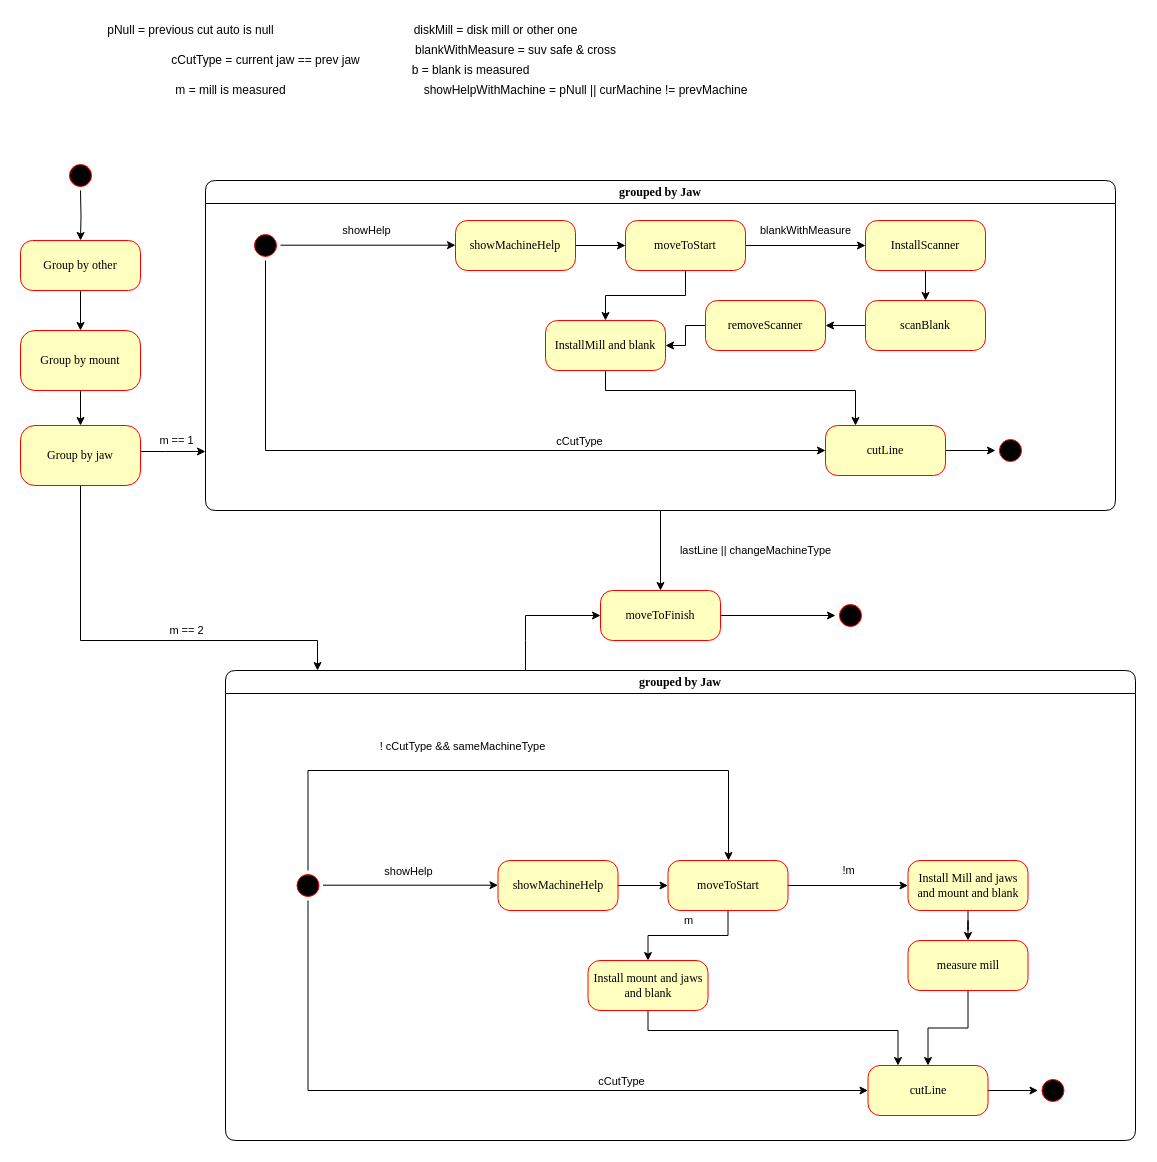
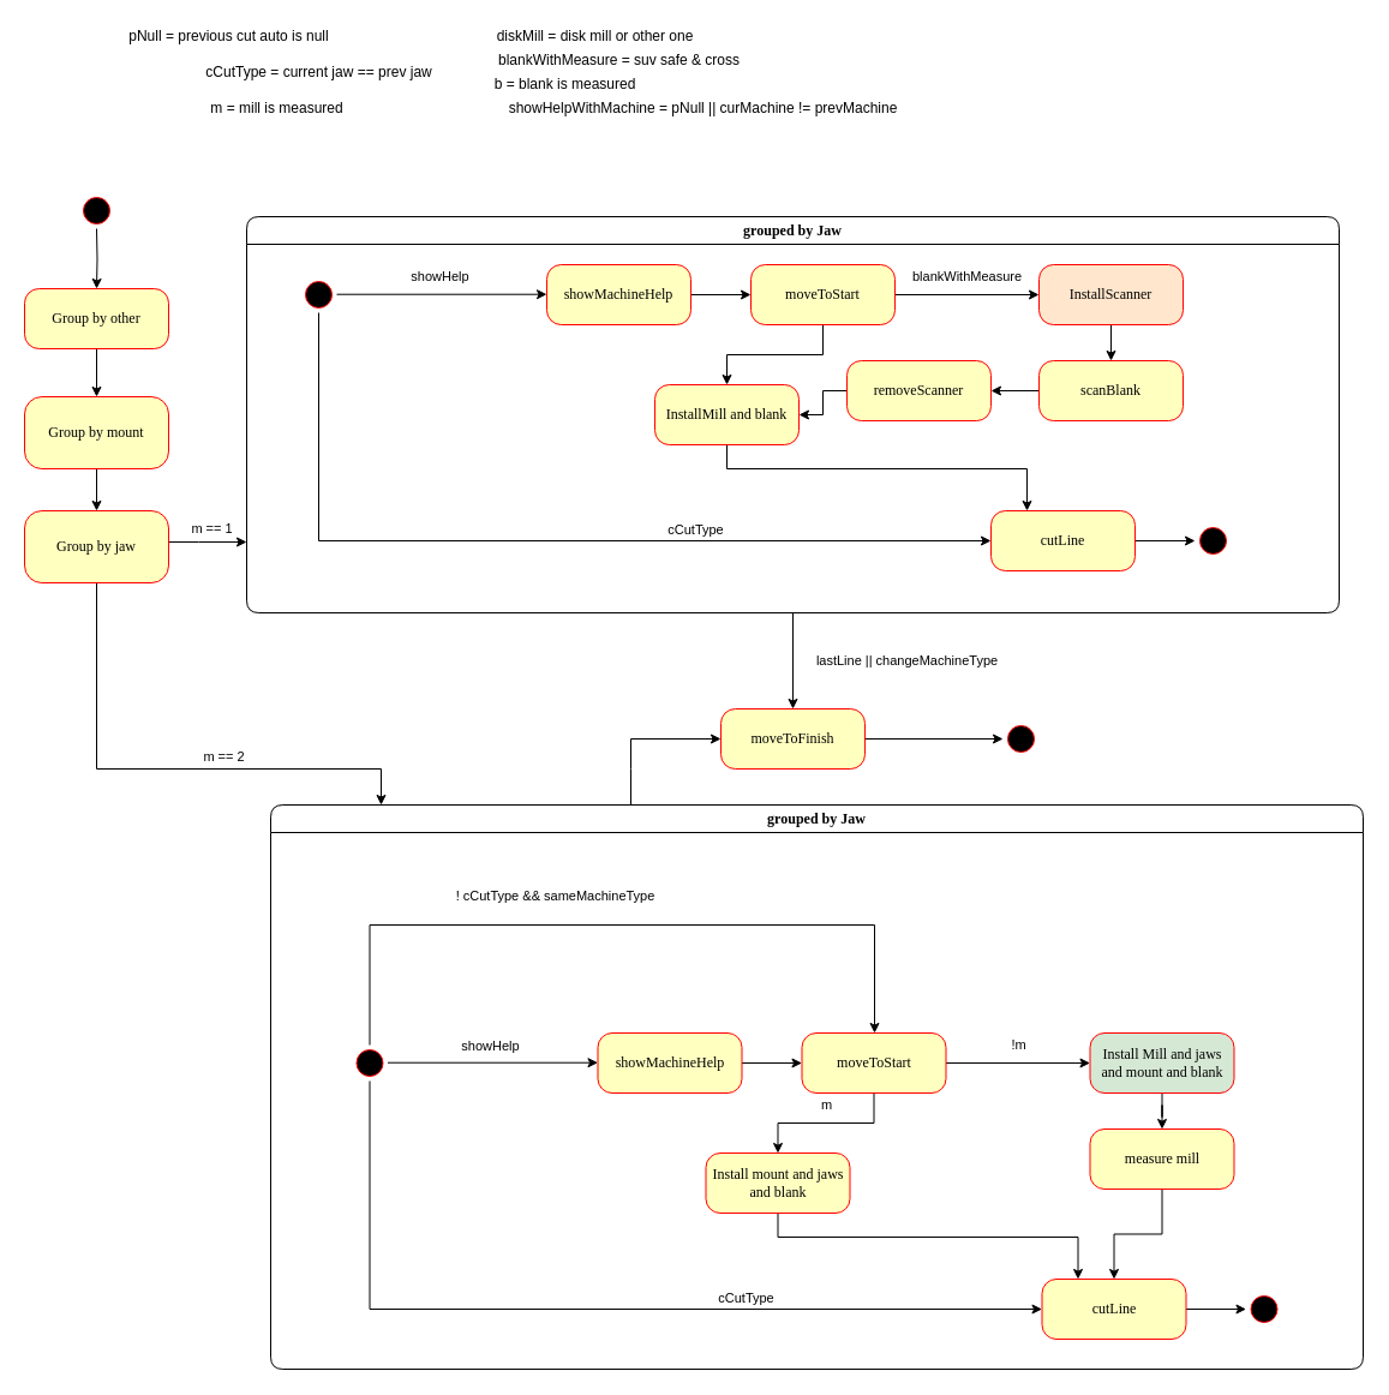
- <mxCell id="19" value="InstallScanner" style="rounded=1;whiteSpace=wrap;html=1;arcSize=24;fillColor=#ffffc0;strokeColor=#ff0000;shadow=0;comic=0;labelBackgroundColor=none;fontFamily=Verdana;fontSize=12;fontColor=#000000;align=center;" vertex="1" parent="5"><mxGeometry x="660" y="40" width="120" height="50" as="geometry" /></mxCell>
+ <mxCell id="19" value="InstallScanner" style="rounded=1;whiteSpace=wrap;html=1;arcSize=24;fillColor=#ffe6cc;strokeColor=#ff0000;shadow=0;comic=0;labelBackgroundColor=none;fontFamily=Verdana;fontSize=12;fontColor=#000000;align=center;" vertex="1" parent="5"><mxGeometry x="660" y="40" width="120" height="50" as="geometry" /></mxCell>
- <mxCell id="60" value="Install Mill and jaws and mount and blank" style="rounded=1;whiteSpace=wrap;html=1;arcSize=24;fillColor=#ffffc0;strokeColor=#ff0000;shadow=0;comic=0;labelBackgroundColor=none;fontFamily=Verdana;fontSize=12;fontColor=#000000;align=center;" vertex="1" parent="46"><mxGeometry x="682.5" y="190" width="120" height="50" as="geometry" /></mxCell>
+ <mxCell id="60" value="Install Mill and jaws and mount and blank" style="rounded=1;whiteSpace=wrap;html=1;arcSize=24;fillColor=#d5e8d4;strokeColor=#ff0000;shadow=0;comic=0;labelBackgroundColor=none;fontFamily=Verdana;fontSize=12;fontColor=#000000;align=center;" vertex="1" parent="46"><mxGeometry x="682.5" y="190" width="120" height="50" as="geometry" /></mxCell>
